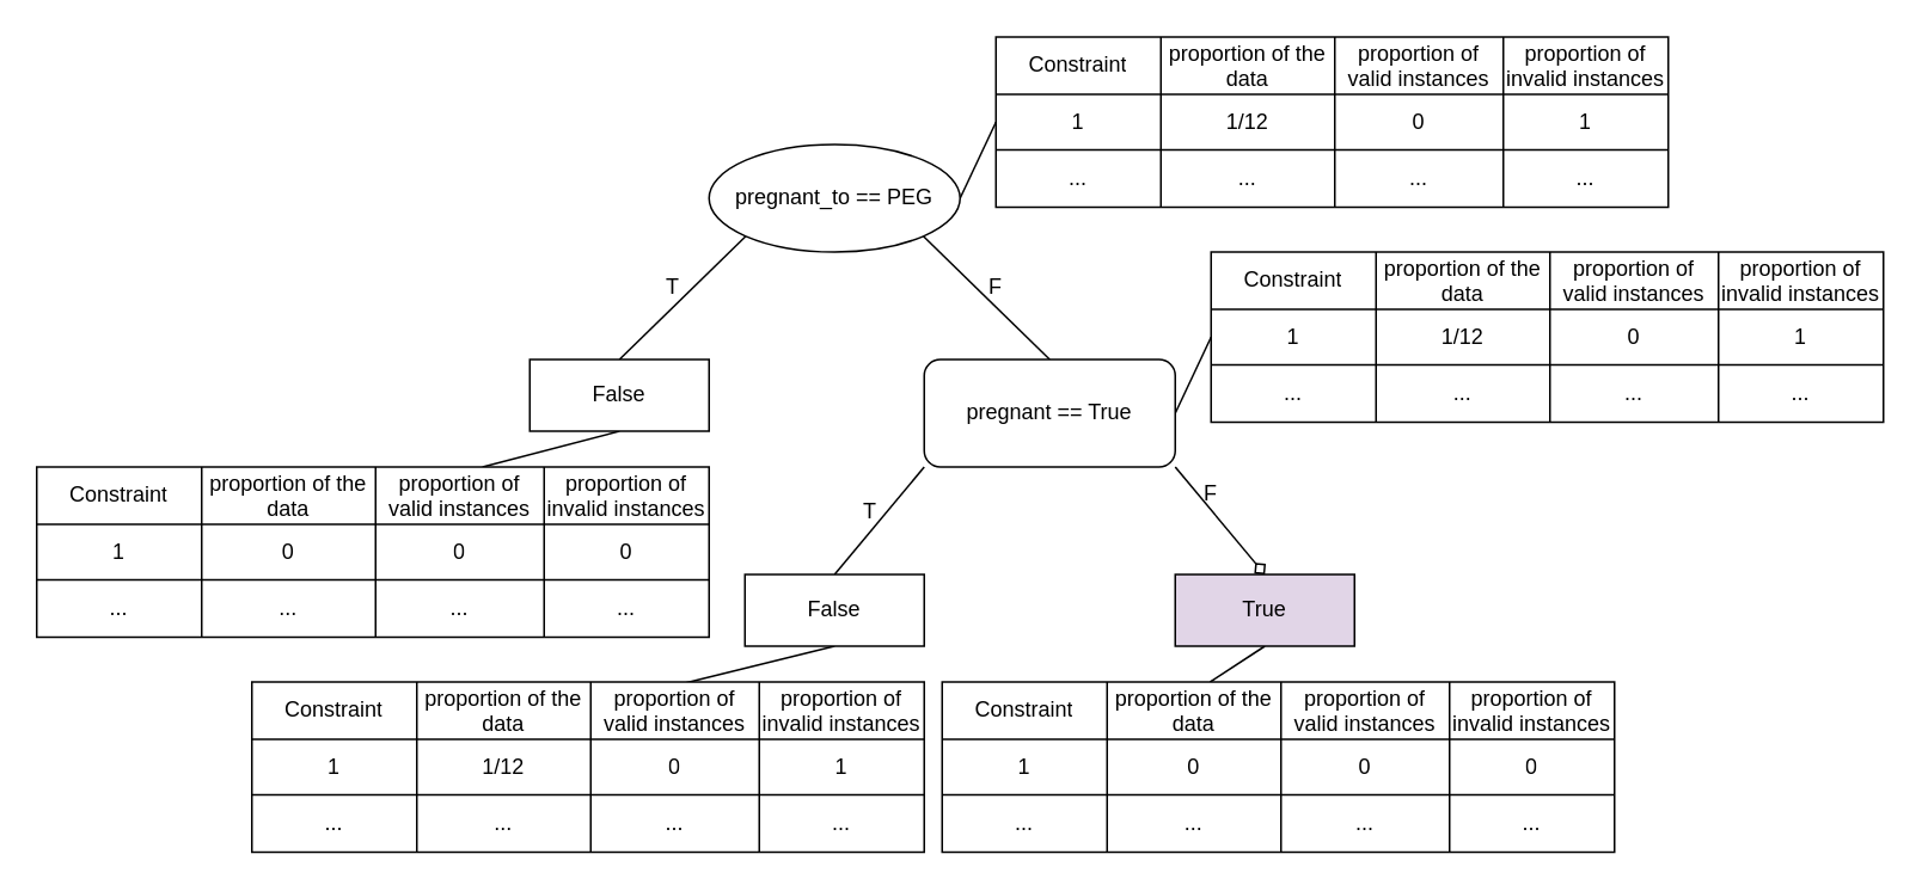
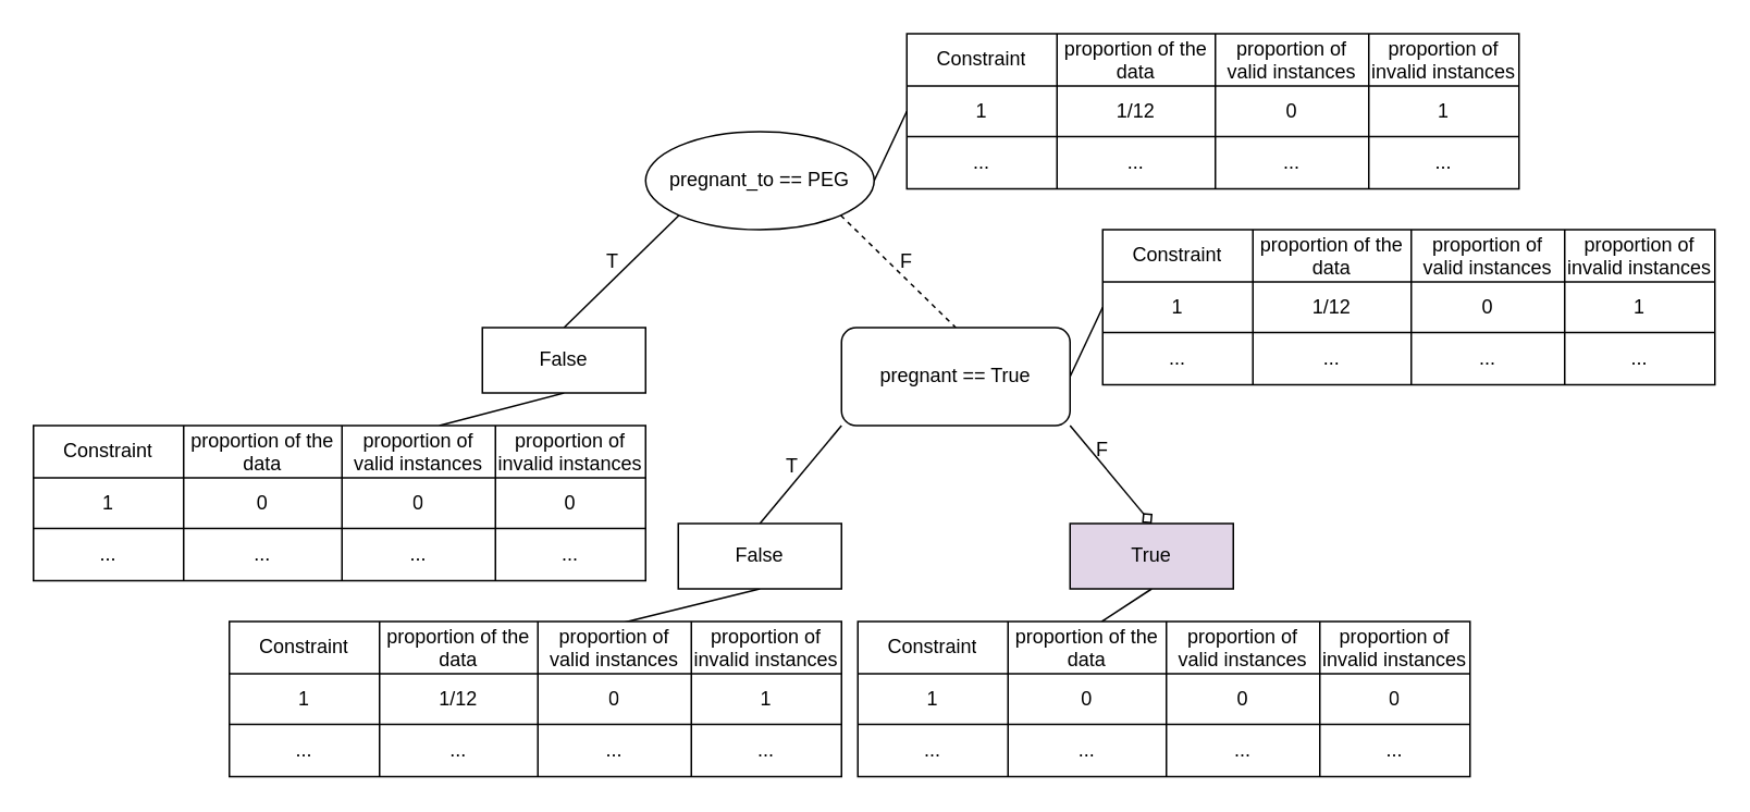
- <mxCell id="3" style="edgeStyle=none;rounded=0;orthogonalLoop=1;jettySize=auto;html=1;exitX=1;exitY=1;exitDx=0;exitDy=0;entryX=0.5;entryY=0;entryDx=0;entryDy=0;endArrow=none;endFill=0;" edge="1" parent="1" source="5" target="12"><mxGeometry relative="1" as="geometry" /></mxCell>
+ <mxCell id="3" style="edgeStyle=none;rounded=0;orthogonalLoop=1;jettySize=auto;html=1;exitX=1;exitY=1;exitDx=0;exitDy=0;entryX=0.5;entryY=0;entryDx=0;entryDy=0;endArrow=none;endFill=0;dashed=1;" edge="1" parent="1" source="5" target="12"><mxGeometry relative="1" as="geometry" /></mxCell>
